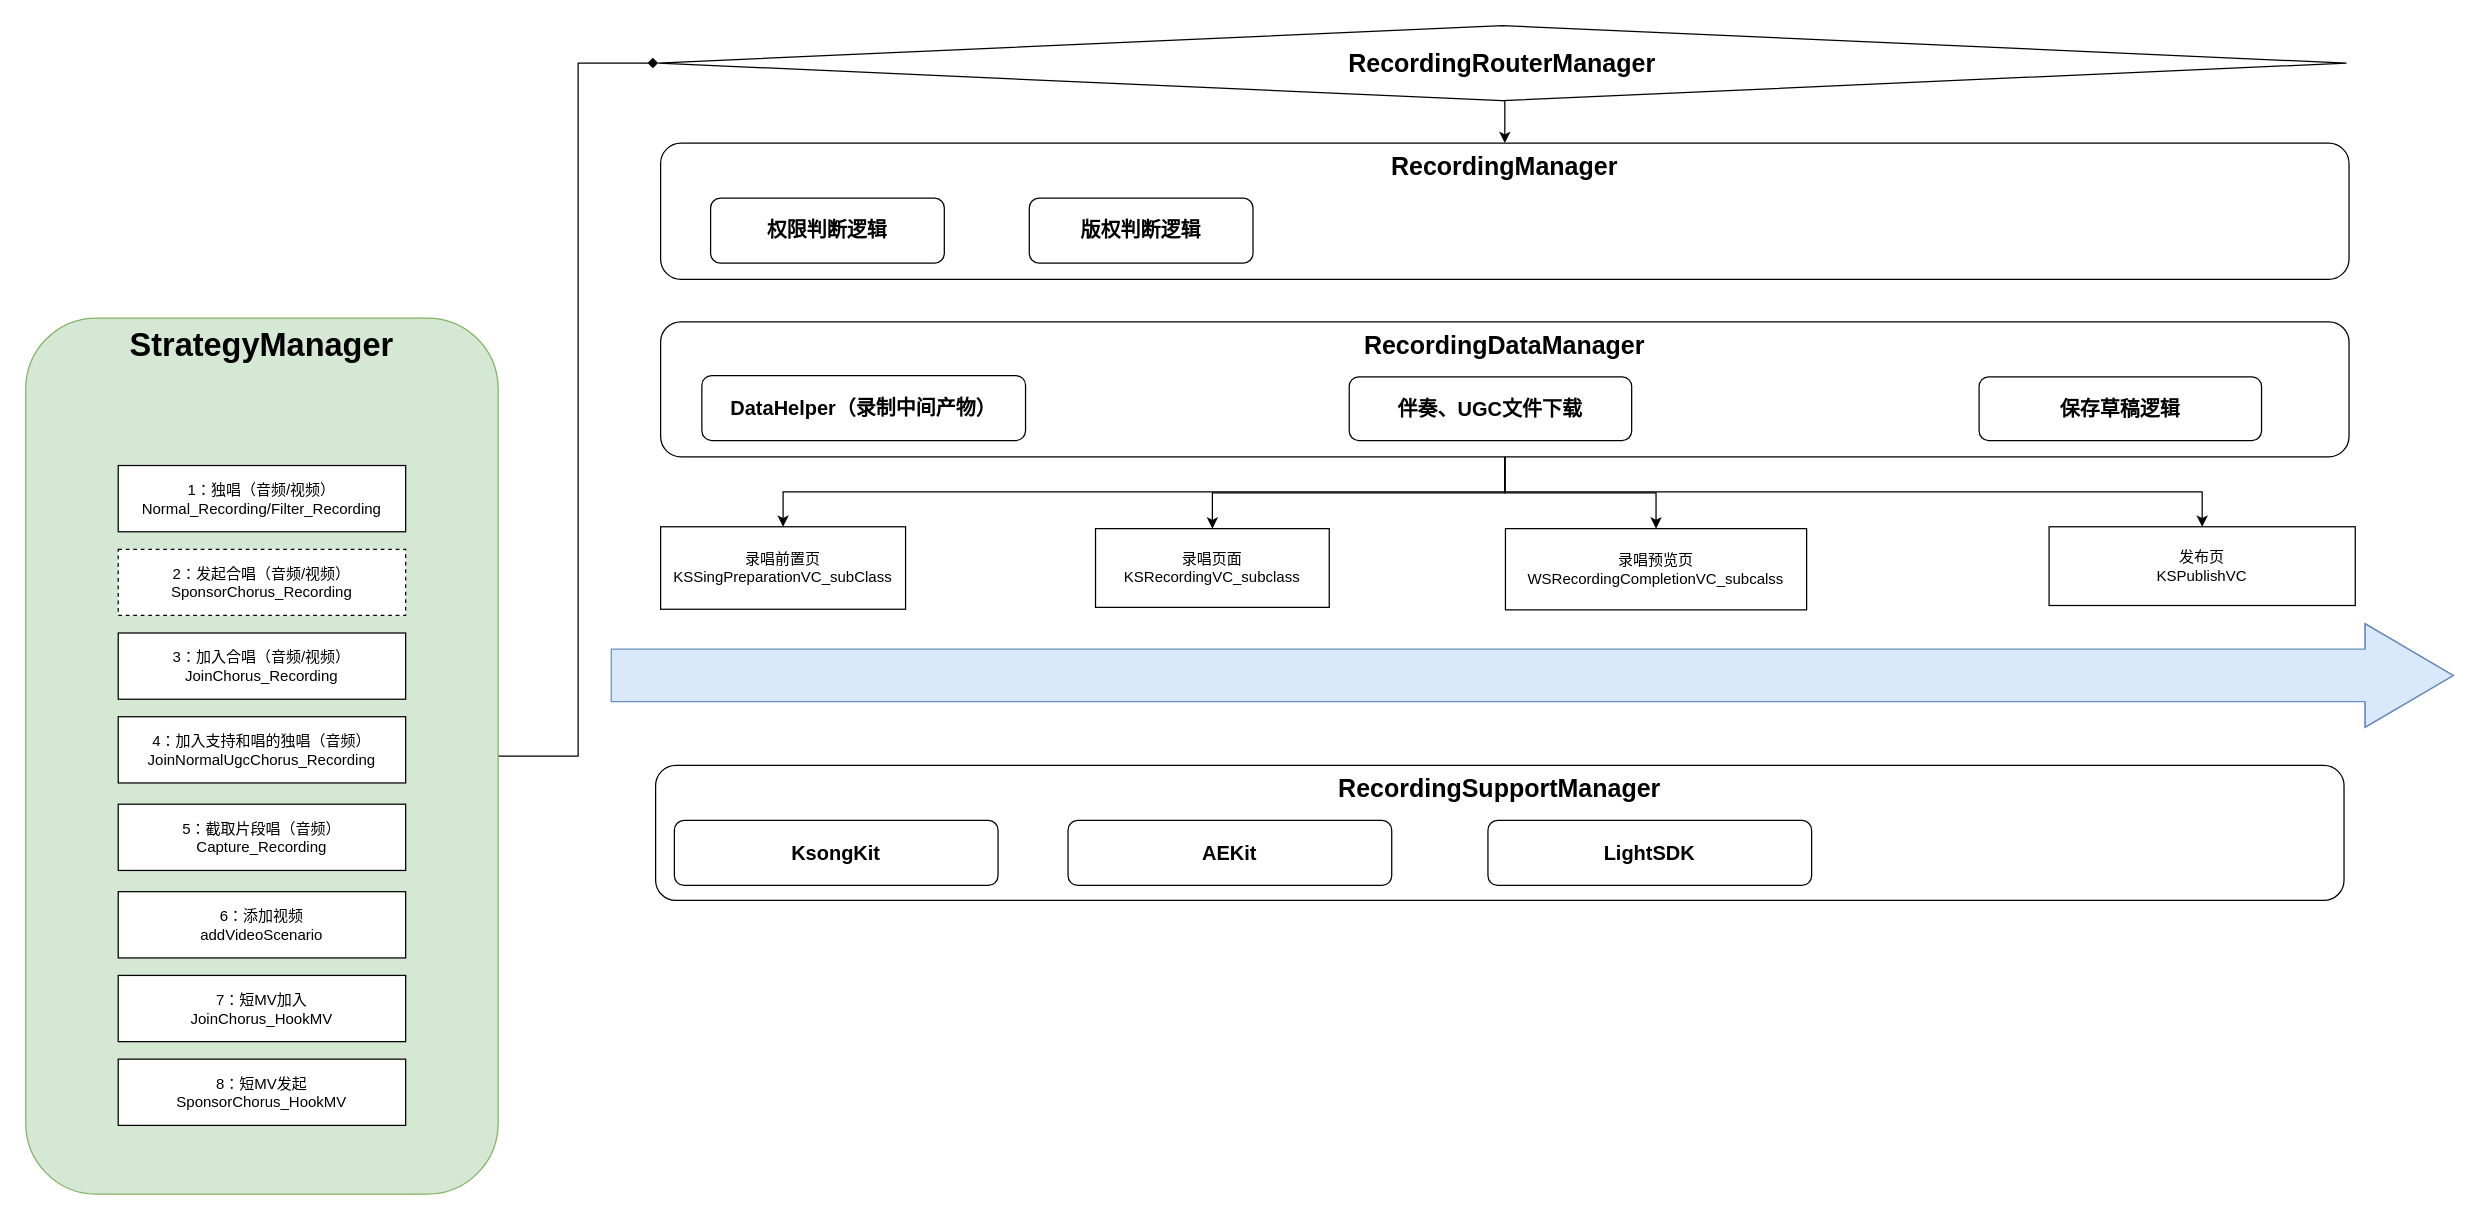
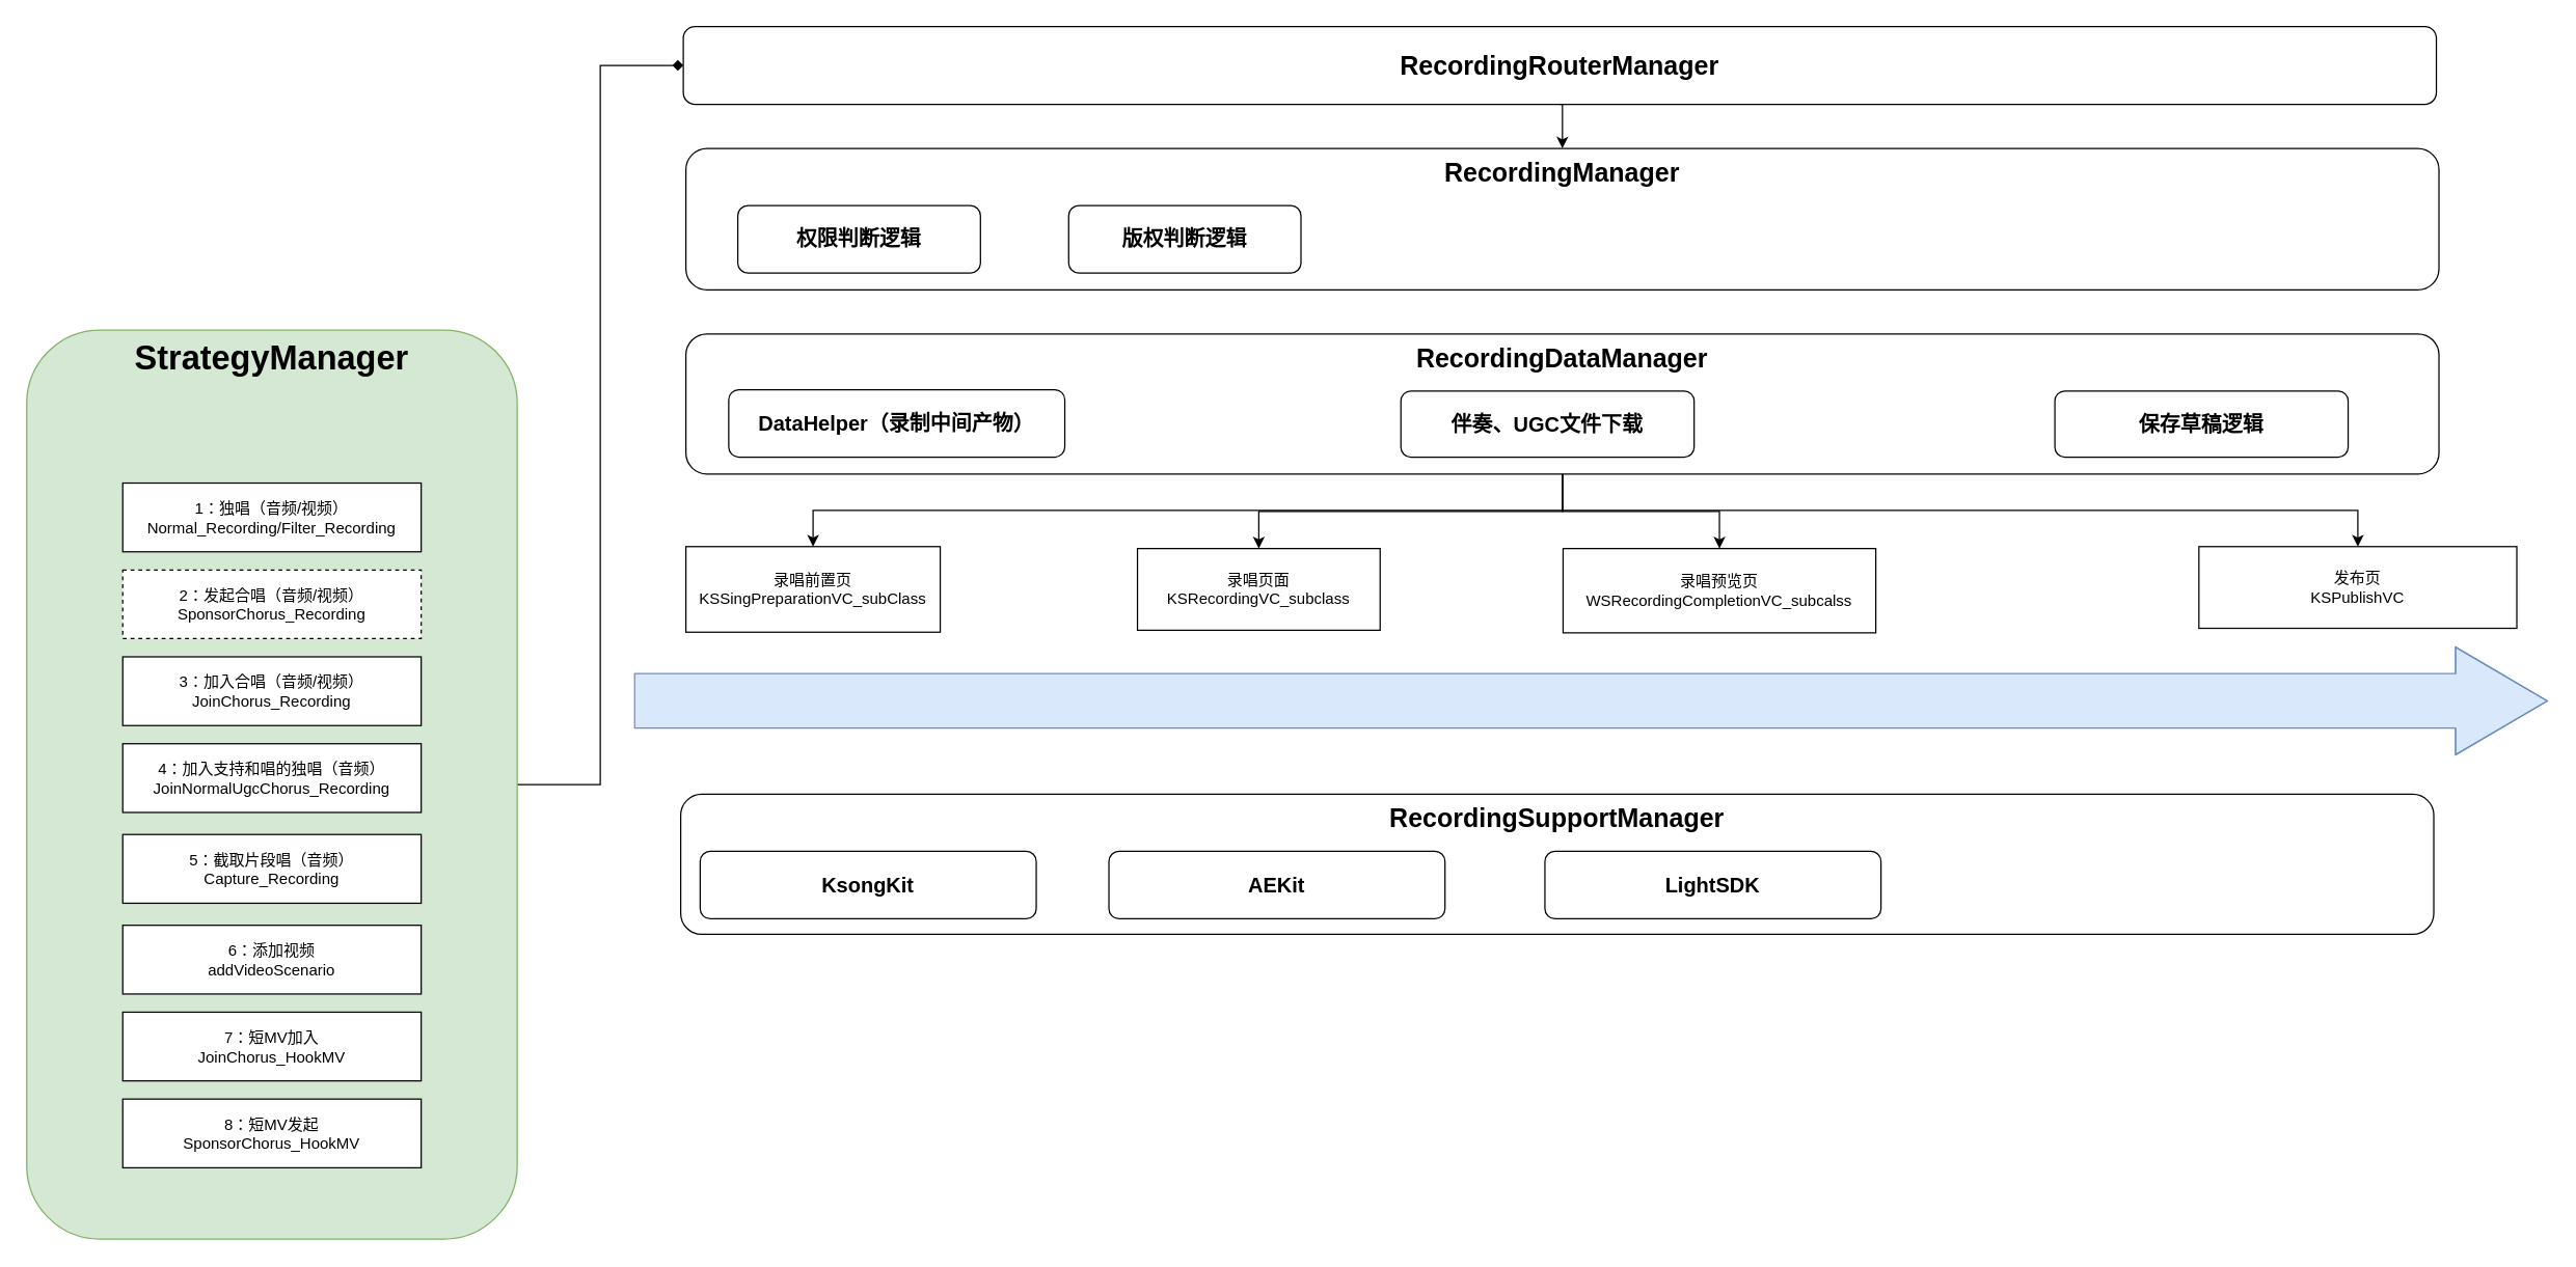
- <mxCell id="28" value="RecordingRouterManager" style="rhombus;whiteSpace=wrap;html=1;verticalAlign=middle;fontStyle=1;fontSize=20;" vertex="1" parent="1"><mxGeometry x="526" y="20" width="1351" height="60" as="geometry" /></mxCell>
+ <mxCell id="28" value="RecordingRouterManager" style="rounded=1;whiteSpace=wrap;html=1;verticalAlign=middle;fontStyle=1;fontSize=20;" vertex="1" parent="1"><mxGeometry x="526" y="20" width="1351" height="60" as="geometry" /></mxCell>
- <mxCell id="19" value="发布页&#10;KSPublishVC" style="rounded=0;whiteSpace=wrap;html=1;" parent="1" vertex="1"><mxGeometry x="1639" y="421" width="245" height="63" as="geometry" /></mxCell>
+ <mxCell id="19" value="发布页&#10;KSPublishVC" style="rounded=0;whiteSpace=wrap;html=1;" parent="1" vertex="1"><mxGeometry x="1694" y="421" width="245" height="63" as="geometry" /></mxCell>
